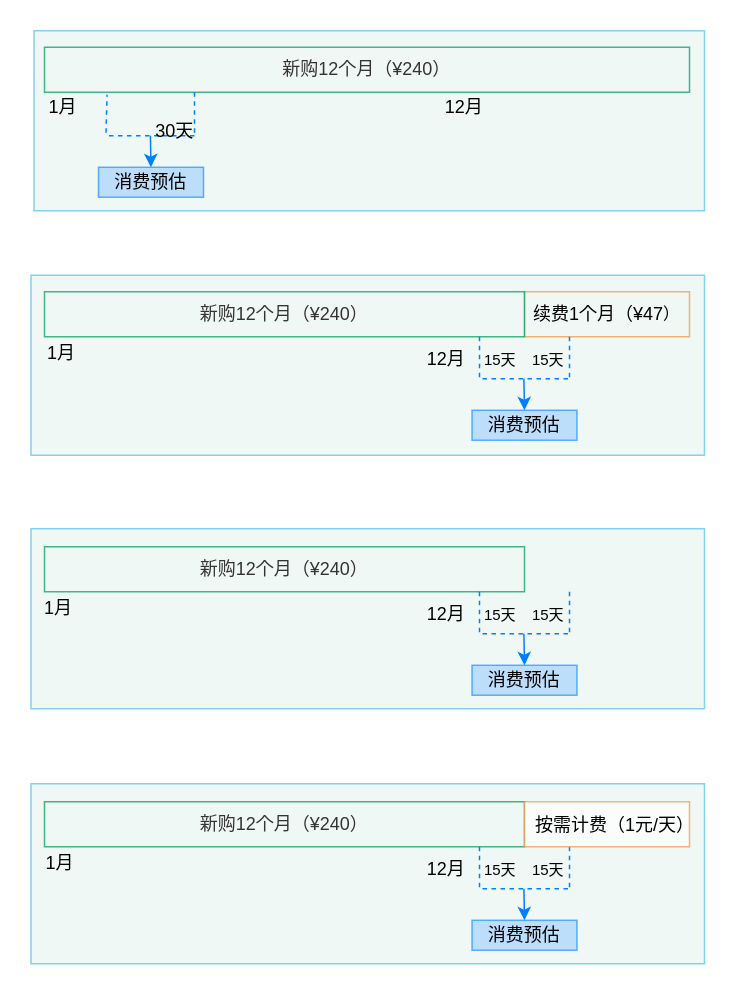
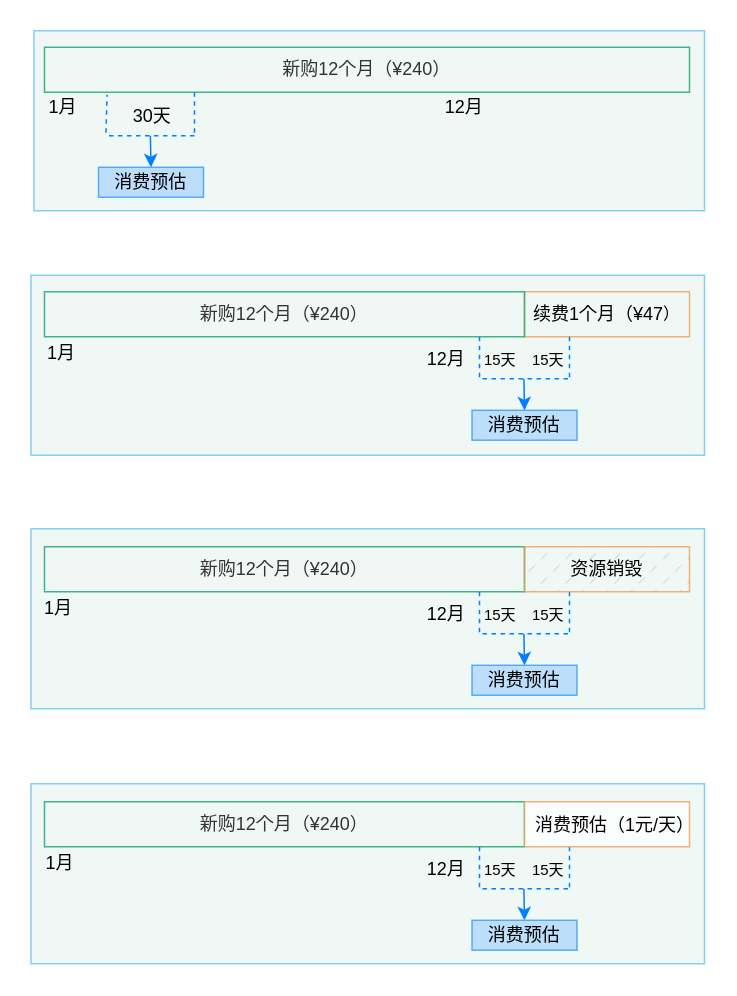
- <mxCell id="22" value="30天" style="text;html=1;strokeColor=none;fillColor=none;align=center;verticalAlign=middle;whiteSpace=wrap;rounded=0;" vertex="1" parent="15"><mxGeometry x="64" y="52" width="60" height="30" as="geometry" /></mxCell>
+ <mxCell id="22" value="30天" style="text;html=1;strokeColor=none;fillColor=none;align=center;verticalAlign=middle;whiteSpace=wrap;rounded=0;" vertex="1" parent="15"><mxGeometry x="49" y="42" width="60" height="30" as="geometry" /></mxCell>
+ <mxCell id="37" value="资源销毁" style="rounded=0;whiteSpace=wrap;html=1;fillColor=#cdcdd0;strokeColor=#ee9b4f;opacity=75;fillStyle=dashed;" vertex="1" parent="26"><mxGeometry x="329" y="12" width="110" height="30" as="geometry" /></mxCell>
- <mxCell id="51" value="按需计费（1元/天）" style="text;html=1;strokeColor=none;fillColor=none;align=center;verticalAlign=middle;whiteSpace=wrap;rounded=0;" vertex="1" parent="39"><mxGeometry x="335" y="13" width="109" height="30" as="geometry" /></mxCell>
+ <mxCell id="51" value="消费预估（1元/天）" style="text;html=1;strokeColor=none;fillColor=none;align=center;verticalAlign=middle;whiteSpace=wrap;rounded=0;" vertex="1" parent="39"><mxGeometry x="335" y="13" width="109" height="30" as="geometry" /></mxCell>
